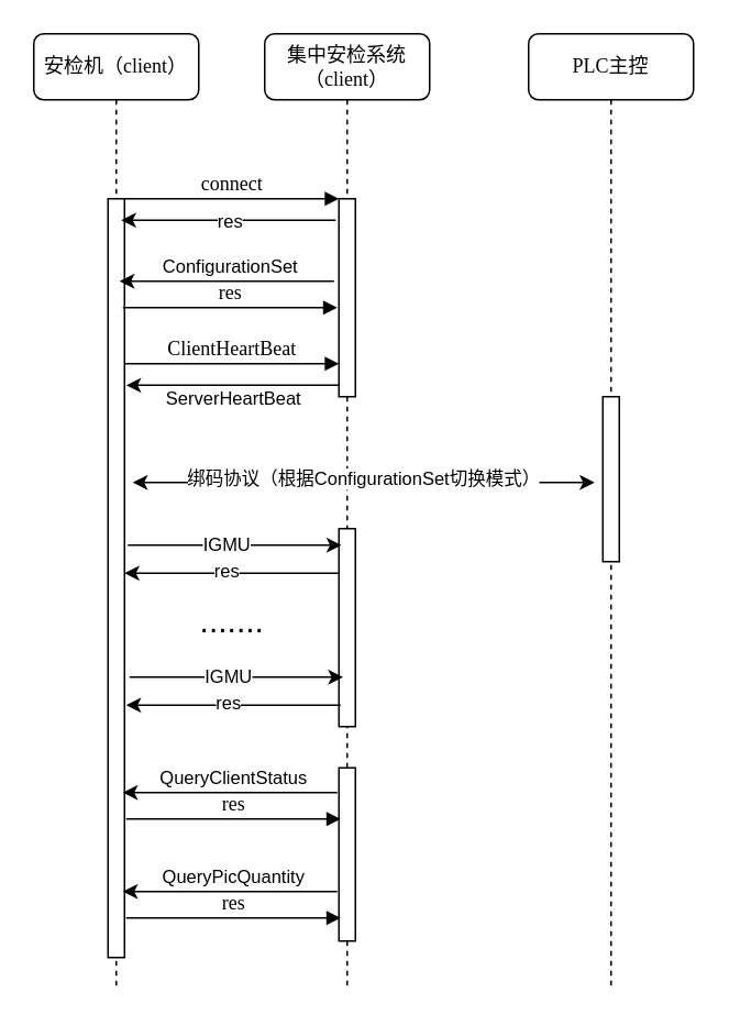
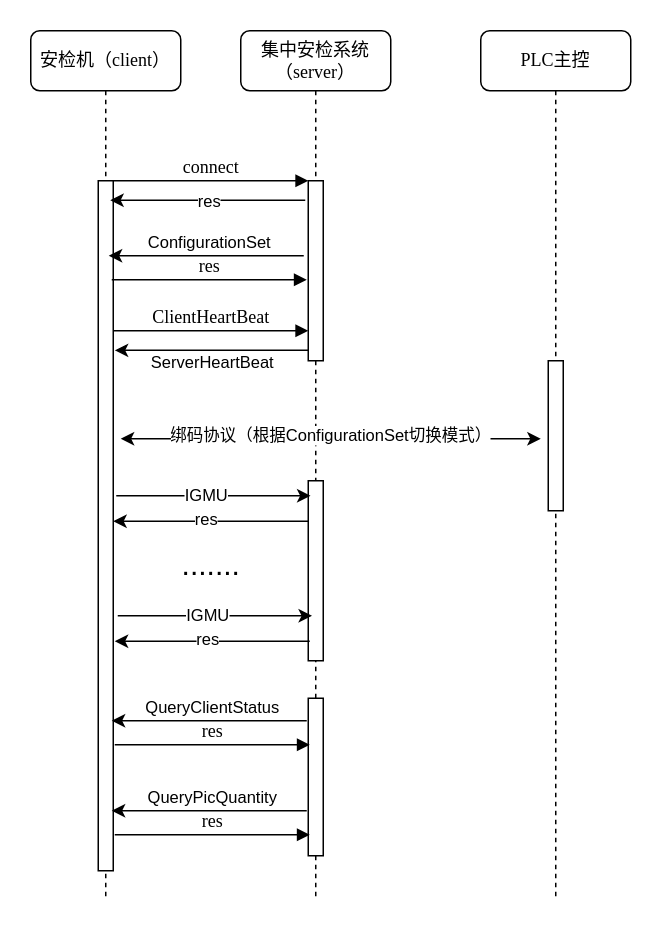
- <mxCell id="2" value="集中安检系统（client）" style="shape=umlLifeline;perimeter=lifelinePerimeter;whiteSpace=wrap;html=1;container=1;collapsible=0;recursiveResize=0;outlineConnect=0;rounded=1;shadow=0;comic=0;labelBackgroundColor=none;strokeWidth=1;fontFamily=Verdana;fontSize=12;align=center;" parent="1" vertex="1"><mxGeometry x="160" y="20" width="100" height="580" as="geometry" /></mxCell>
+ <mxCell id="2" value="集中安检系统（server）" style="shape=umlLifeline;perimeter=lifelinePerimeter;whiteSpace=wrap;html=1;container=1;collapsible=0;recursiveResize=0;outlineConnect=0;rounded=1;shadow=0;comic=0;labelBackgroundColor=none;strokeWidth=1;fontFamily=Verdana;fontSize=12;align=center;" parent="1" vertex="1"><mxGeometry x="160" y="20" width="100" height="580" as="geometry" /></mxCell>
